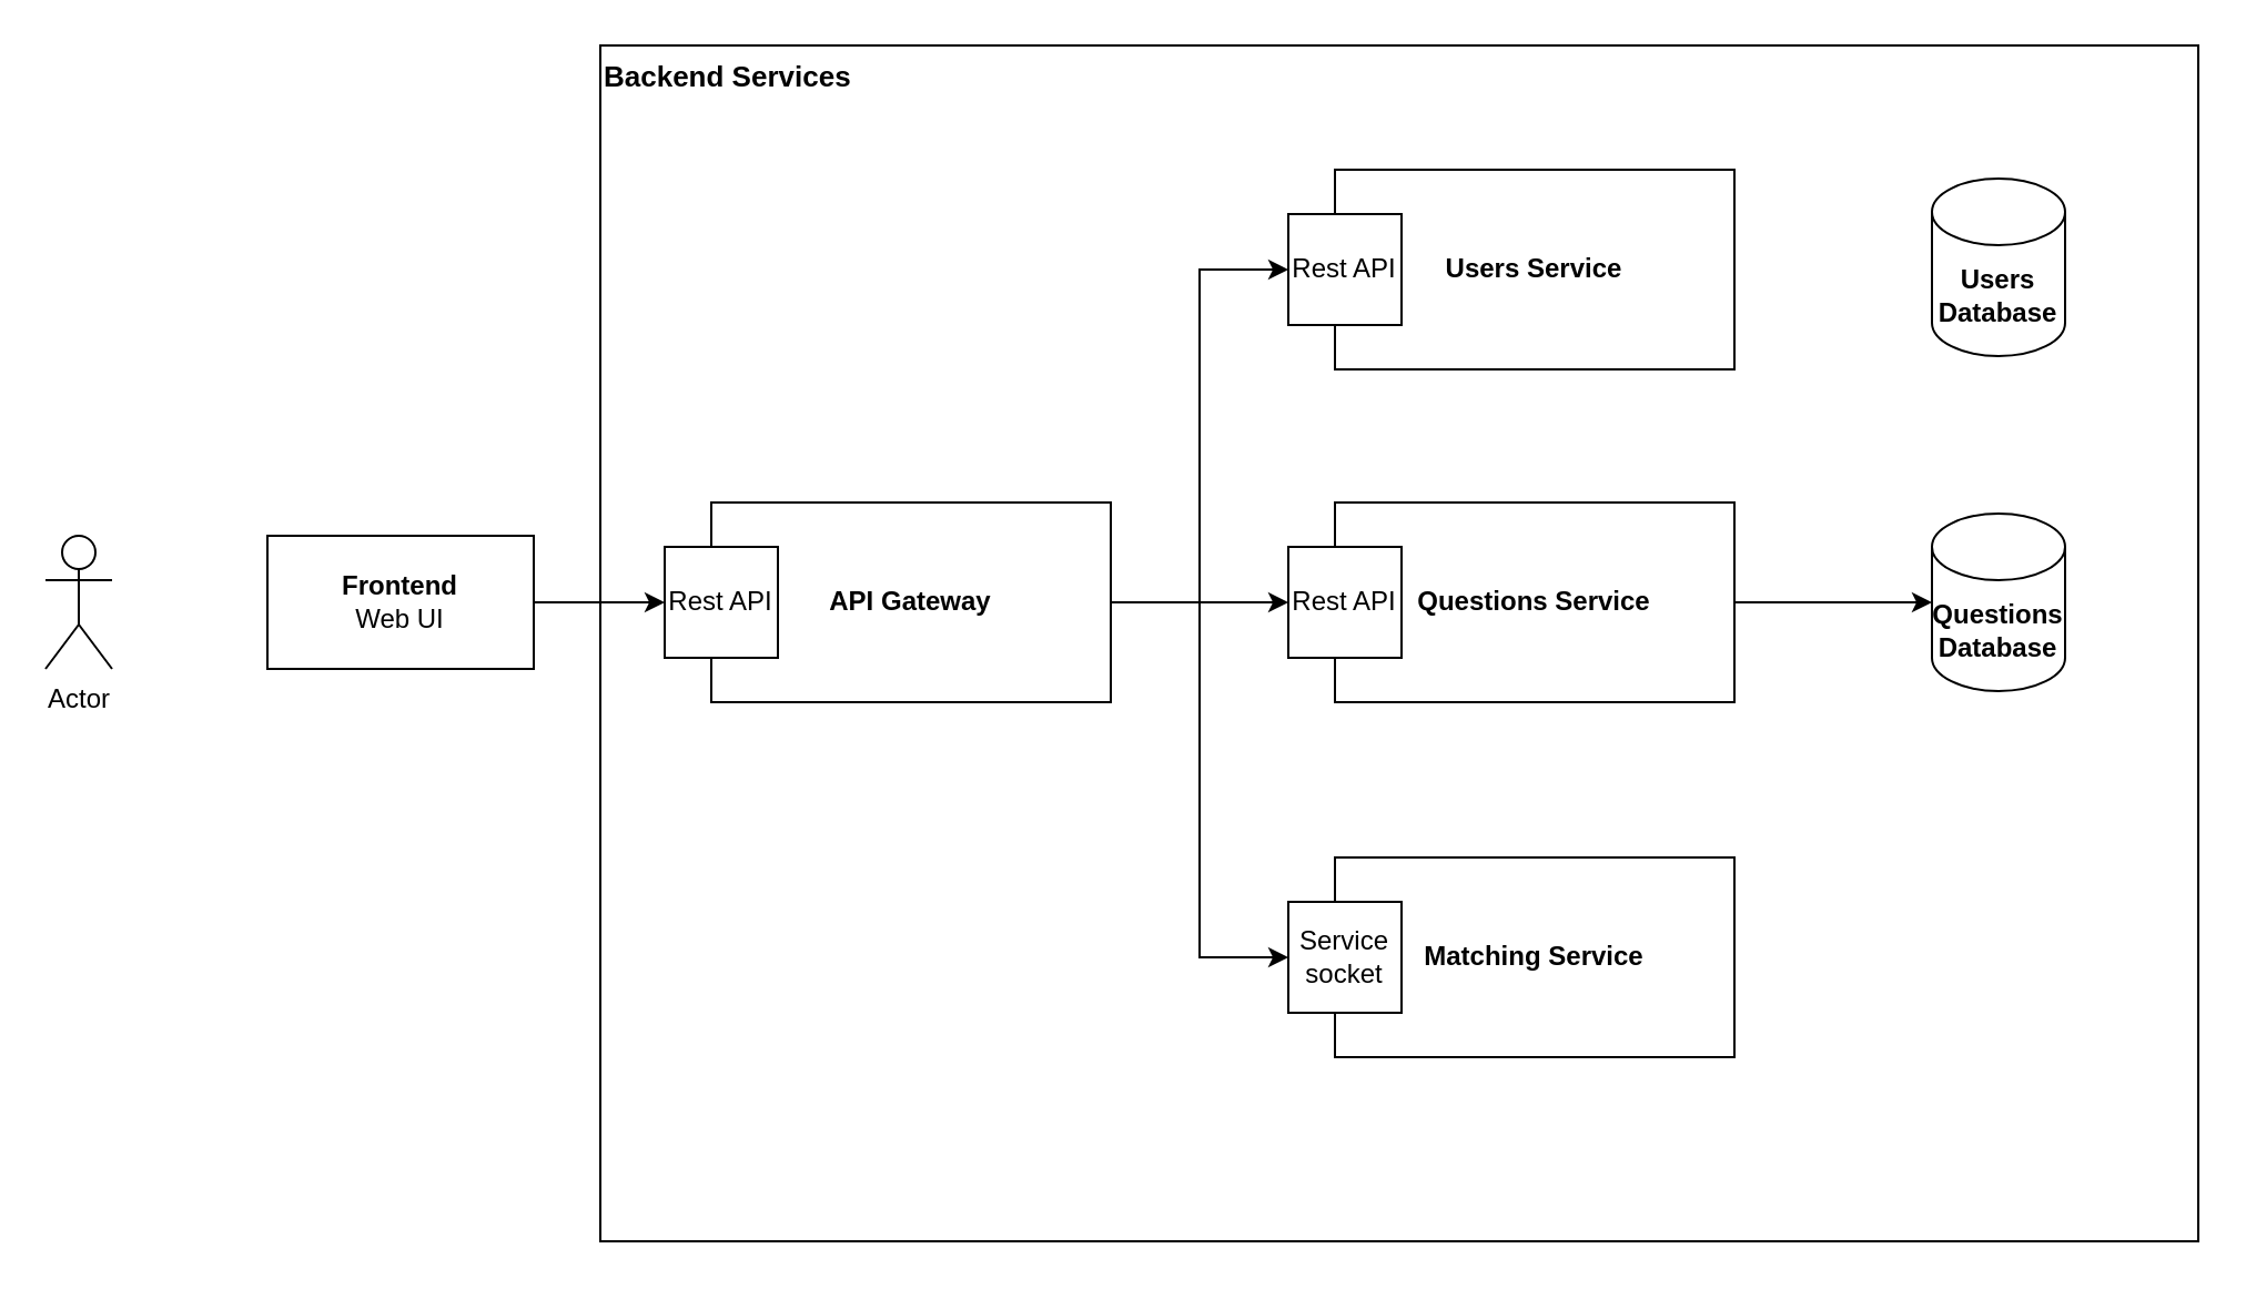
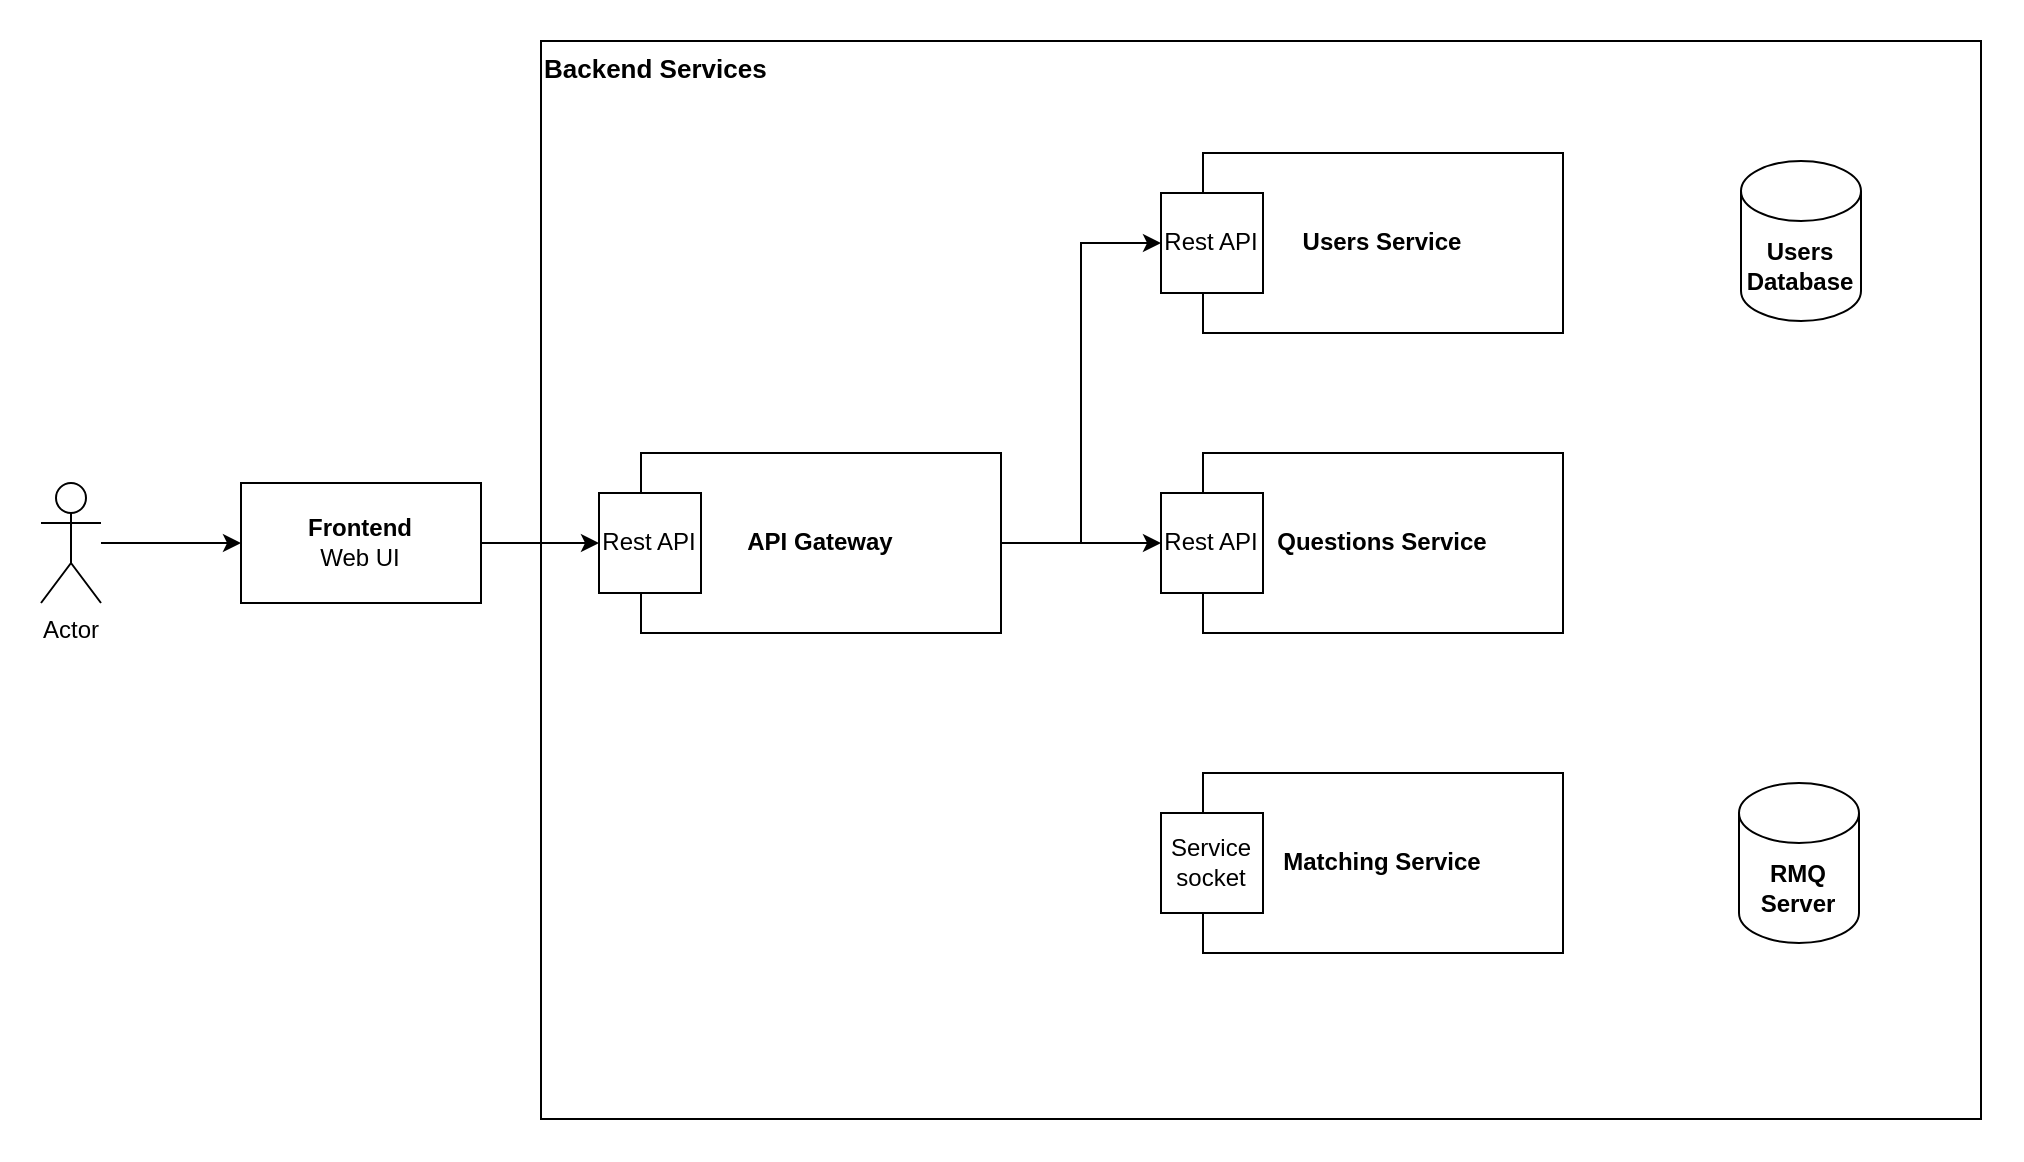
+ <mxCell id="3" style="edgeStyle=orthogonalEdgeStyle;rounded=0;orthogonalLoop=1;jettySize=auto;html=1;" parent="1" source="4" target="6" edge="1"><mxGeometry relative="1" as="geometry" /></mxCell>
- <mxCell id="14" style="edgeStyle=orthogonalEdgeStyle;rounded=0;orthogonalLoop=1;jettySize=auto;html=1;" parent="1" source="15" target="20" edge="1"><mxGeometry relative="1" as="geometry" /></mxCell>
- <mxCell id="20" value="Questions Database" style="shape=cylinder3;whiteSpace=wrap;html=1;boundedLbl=1;backgroundOutline=1;size=15;fontStyle=1" parent="1" vertex="1"><mxGeometry x="870" y="231" width="60" height="80" as="geometry" /></mxCell>
- <mxCell id="9" style="edgeStyle=orthogonalEdgeStyle;rounded=0;orthogonalLoop=1;jettySize=auto;html=1;entryX=0;entryY=0.5;entryDx=0;entryDy=0;" parent="1" source="10" target="18" edge="1"><mxGeometry relative="1" as="geometry" /></mxCell>
+ <mxCell id="21" value="RMQ Server" style="shape=cylinder3;whiteSpace=wrap;html=1;boundedLbl=1;backgroundOutline=1;size=15;fontStyle=1" parent="1" vertex="1"><mxGeometry x="869" y="391" width="60" height="80" as="geometry" /></mxCell>
